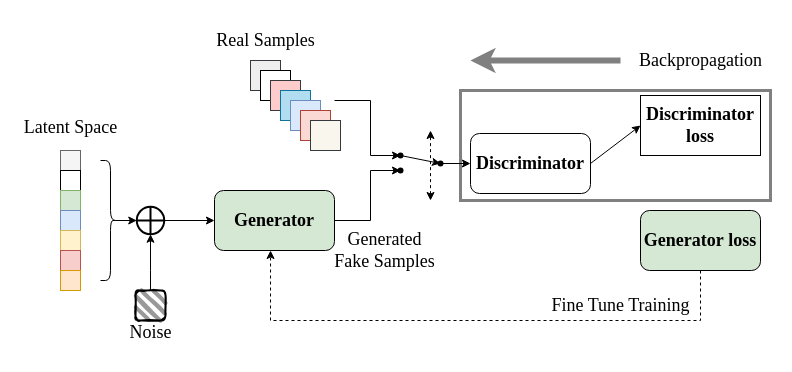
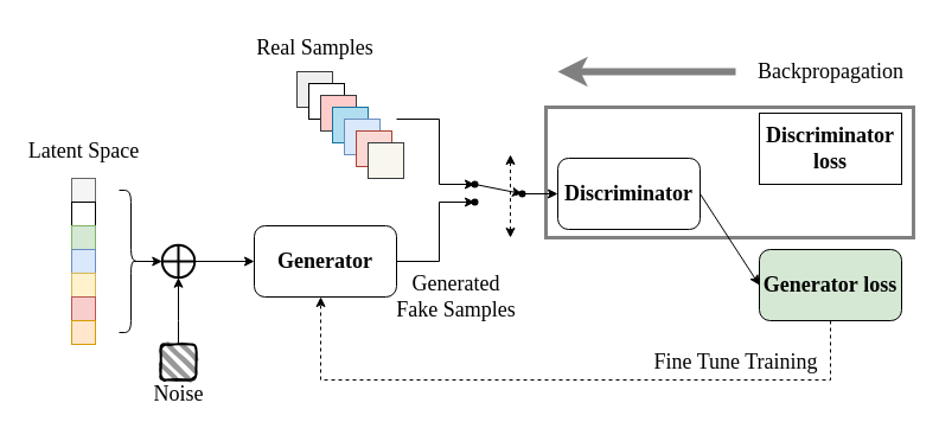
- <mxCell id="33" value="" style="endArrow=classic;html=1;rounded=0;exitX=1;exitY=0.5;exitDx=0;exitDy=0;entryX=0;entryY=0.5;entryDx=0;entryDy=0;" parent="1" source="24" edge="1" target="40"><mxGeometry width="50" height="50" relative="1" as="geometry"><mxPoint x="590" y="220" as="sourcePoint" /><mxPoint x="620" y="163" as="targetPoint" /></mxGeometry></mxCell>
+ <mxCell id="42" value="" style="endArrow=classic;html=1;rounded=0;exitX=1;exitY=0.5;exitDx=0;exitDy=0;entryX=0;entryY=0.5;entryDx=0;entryDy=0;" edge="1" parent="1" source="24" target="41"><mxGeometry width="50" height="50" relative="1" as="geometry"><mxPoint x="600" y="173" as="sourcePoint" /><mxPoint x="650" y="135" as="targetPoint" /></mxGeometry></mxCell>
- <mxCell id="17" value="&lt;b&gt;&lt;font style=&quot;font-size: 18px;&quot; face=&quot;Times New Roman&quot;&gt;Generator&lt;/font&gt;&lt;/b&gt;" style="rounded=1;whiteSpace=wrap;html=1;shadow=0;fillColor=#d5e8d4;" parent="1" vertex="1"><mxGeometry x="214" y="190" width="120" height="60" as="geometry" /></mxCell>
+ <mxCell id="17" value="&lt;b&gt;&lt;font style=&quot;font-size: 18px;&quot; face=&quot;Times New Roman&quot;&gt;Generator&lt;/font&gt;&lt;/b&gt;" style="rounded=1;whiteSpace=wrap;html=1;shadow=0;fillColor=#FFFFFF;" parent="1" vertex="1"><mxGeometry x="214" y="190" width="120" height="60" as="geometry" /></mxCell>
